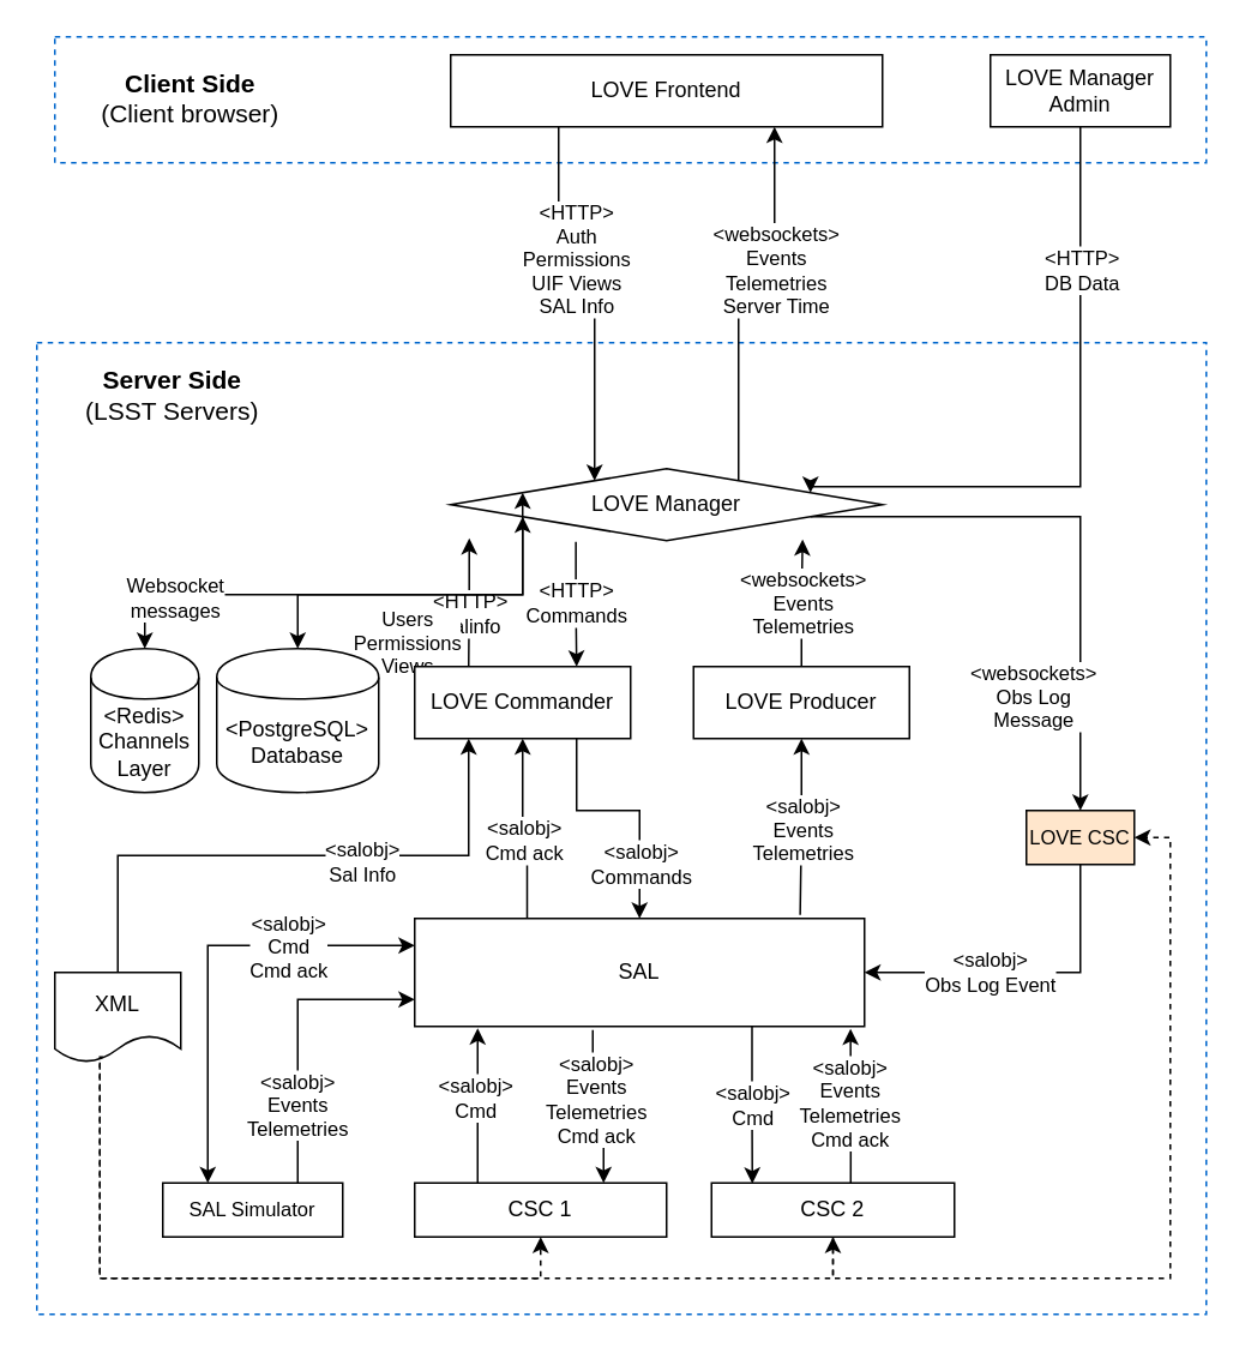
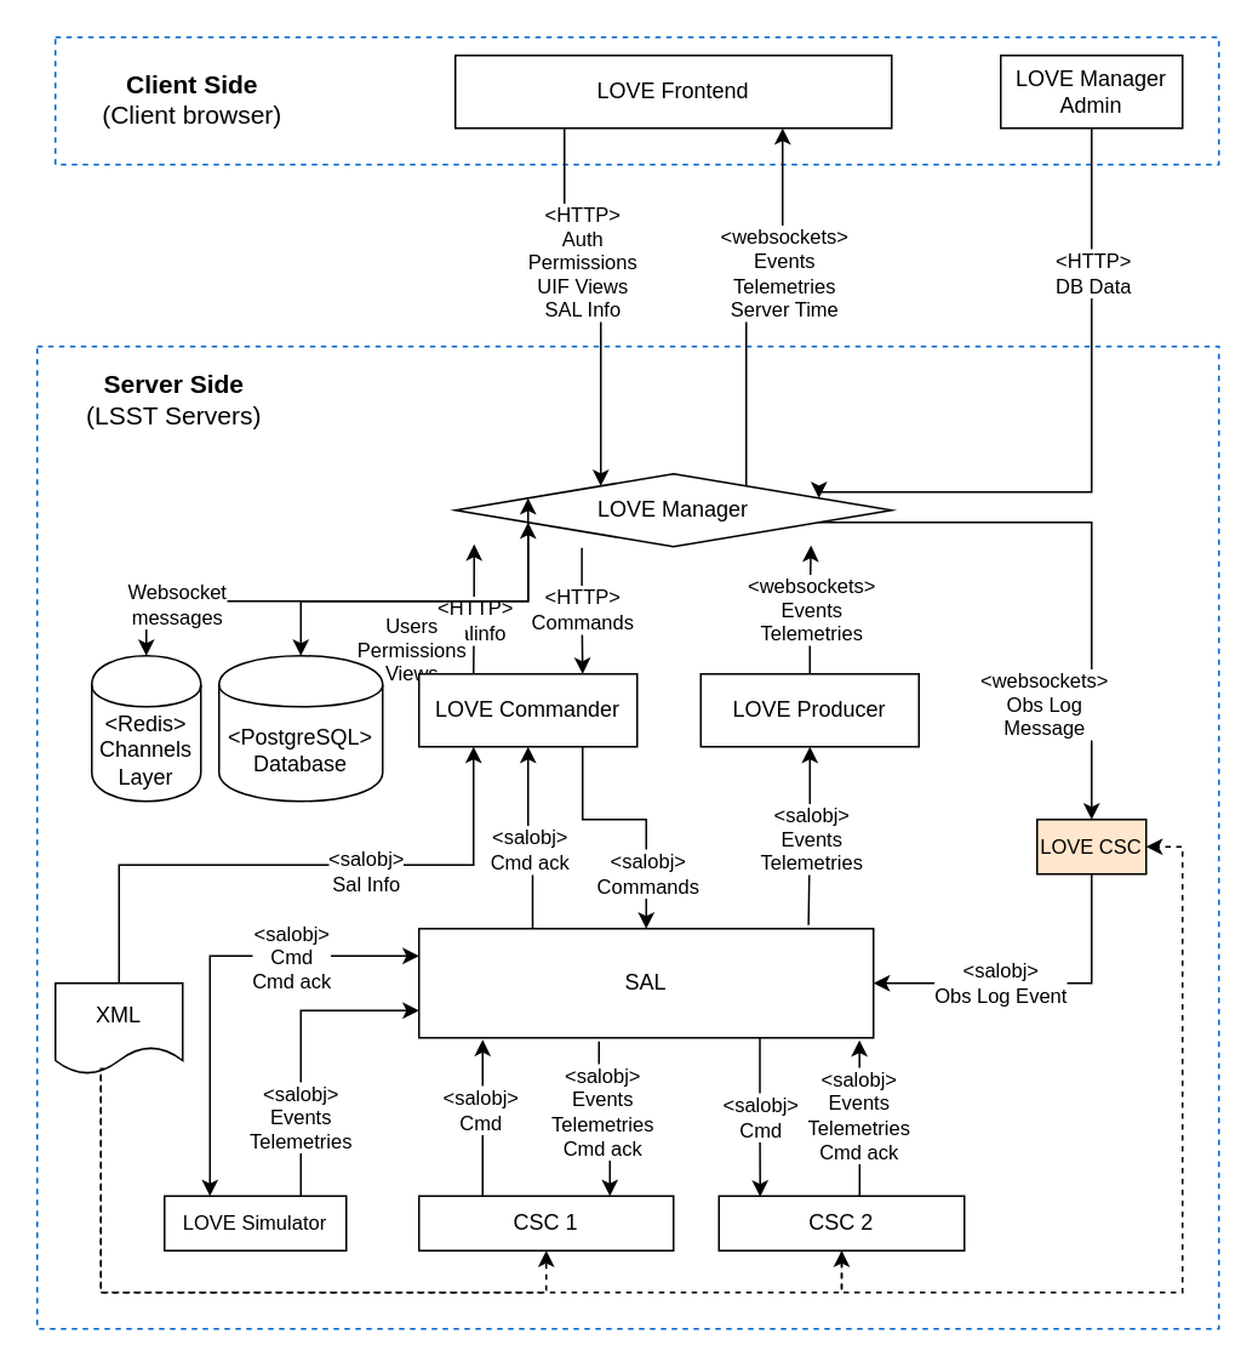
- <mxCell id="46" value="SAL Simulator" style="rounded=0;whiteSpace=wrap;html=1;fontSize=11;" parent="1" vertex="1"><mxGeometry x="90" y="657" width="100" height="30" as="geometry" /></mxCell>
+ <mxCell id="46" value="LOVE Simulator" style="rounded=0;whiteSpace=wrap;html=1;fontSize=11;" parent="1" vertex="1"><mxGeometry x="90" y="657" width="100" height="30" as="geometry" /></mxCell>
